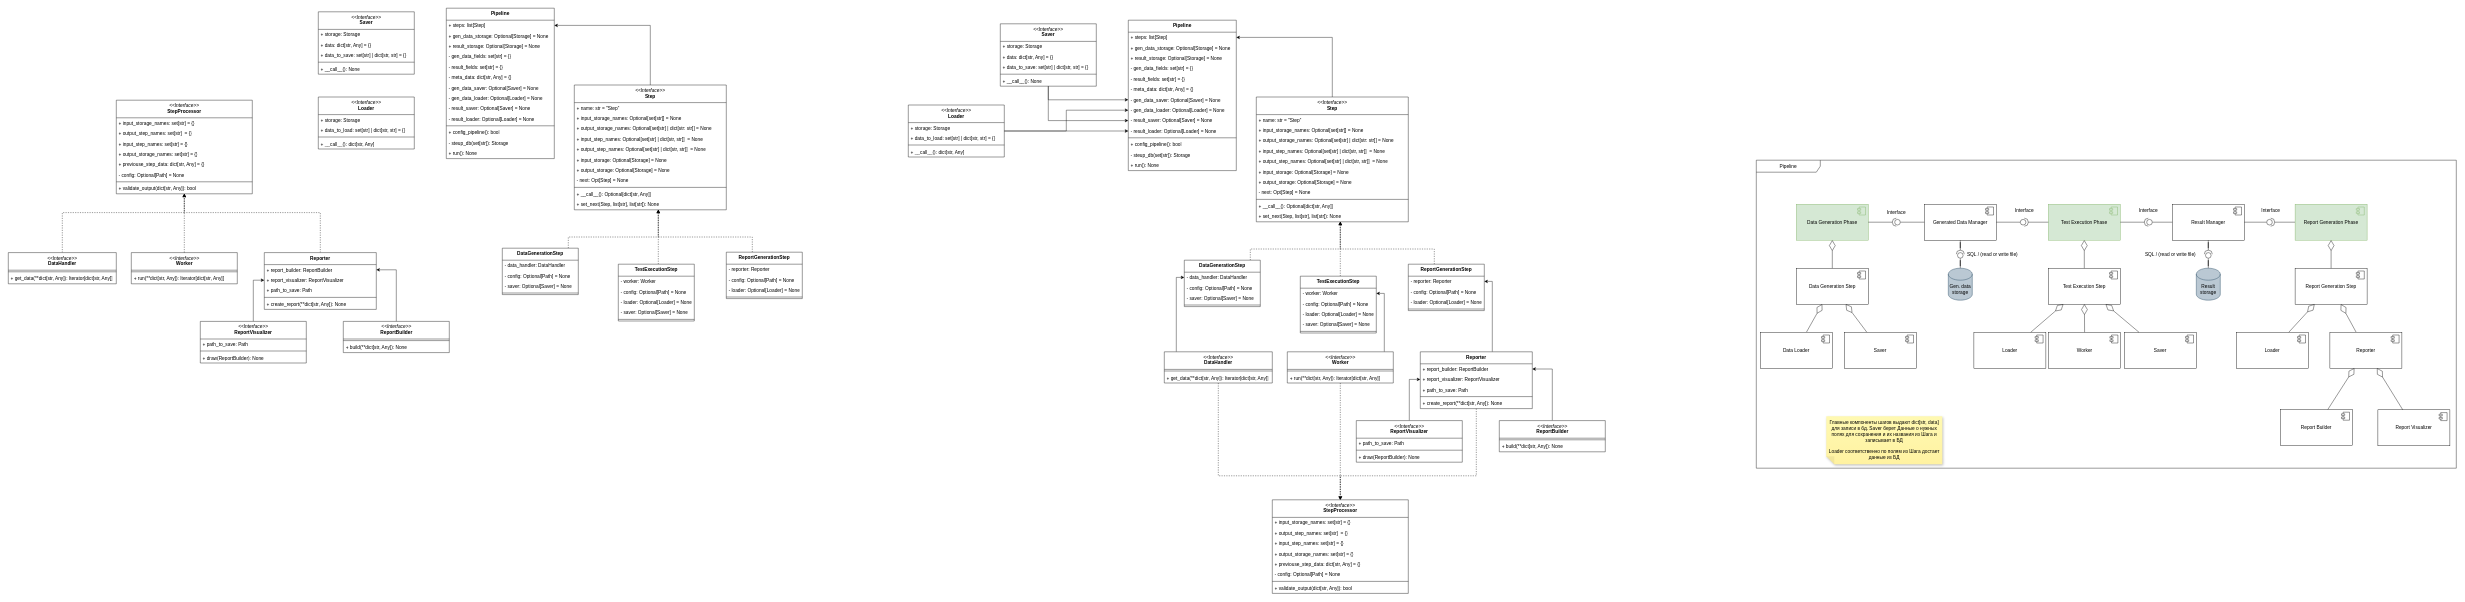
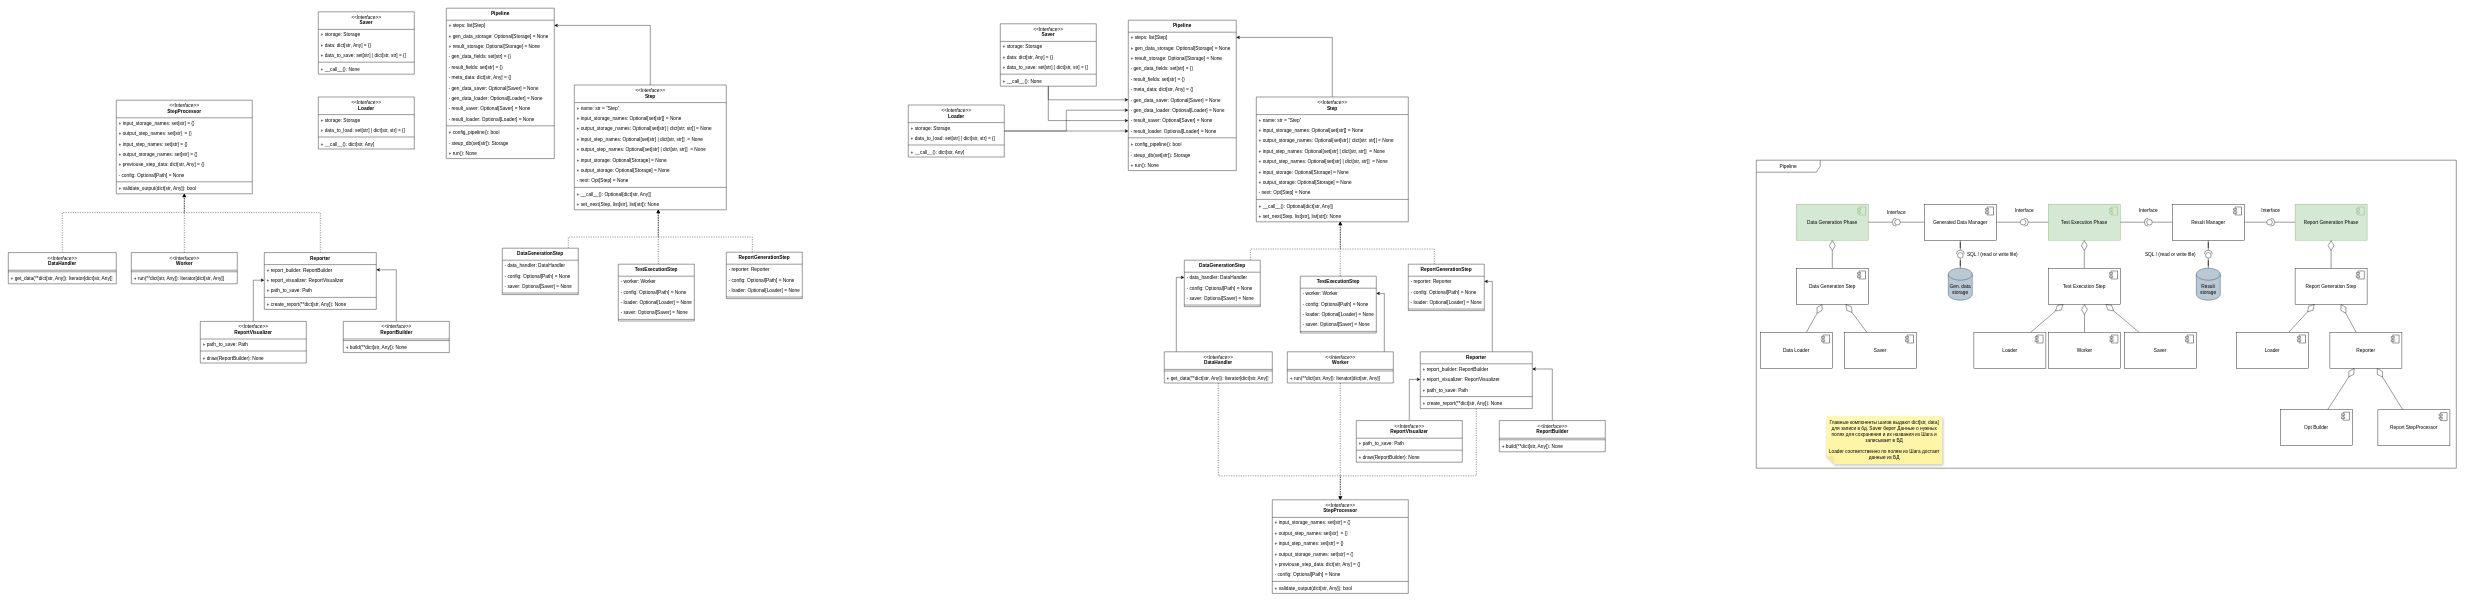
- <mxCell id="65" value="Report Builder" style="html=1;dropTarget=0;whiteSpace=wrap;" vertex="1" parent="52"><mxGeometry x="1310" y="623" width="180" height="90" as="geometry" /></mxCell>
+ <mxCell id="65" value="Opt Builder" style="html=1;dropTarget=0;whiteSpace=wrap;" vertex="1" parent="52"><mxGeometry x="1310" y="623" width="180" height="90" as="geometry" /></mxCell>
- <mxCell id="61" value="Report Visualizer" style="html=1;dropTarget=0;whiteSpace=wrap;" vertex="1" parent="52"><mxGeometry x="1554" y="624" width="180" height="90" as="geometry" /></mxCell>
+ <mxCell id="61" value="Report StepProcessor" style="html=1;dropTarget=0;whiteSpace=wrap;" vertex="1" parent="52"><mxGeometry x="1554" y="624" width="180" height="90" as="geometry" /></mxCell>
